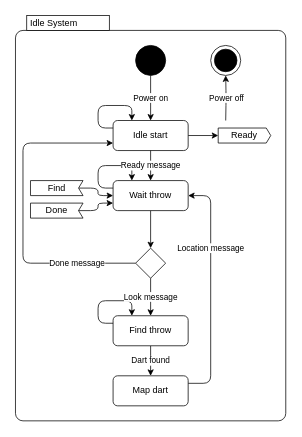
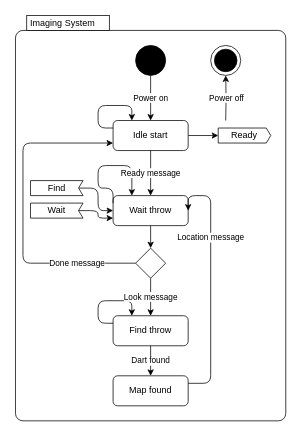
- <mxCell id="2" value="Idle System" style="shape=mxgraph.sysml.compState;align=left;verticalAlign=top;spacingTop=-3;spacingLeft=18;strokeWidth=1;recursiveResize=0;" parent="1" vertex="1"><mxGeometry width="360" height="540" as="geometry" x="20" y="20" /></mxCell>
+ <mxCell id="2" value="Imaging System" style="shape=mxgraph.sysml.compState;align=left;verticalAlign=top;spacingTop=-3;spacingLeft=18;strokeWidth=1;recursiveResize=0;" parent="1" vertex="1"><mxGeometry width="360" height="540" as="geometry" x="20" y="20" /></mxCell>
- <mxCell id="11" value="Wait throw" style="shape=rect;rounded=1;html=1;whiteSpace=wrap;align=center;" parent="1" vertex="1"><mxGeometry x="150" y="240" width="100" height="40" as="geometry" /></mxCell>
+ <mxCell id="11" value="Wait throw" style="shape=rect;rounded=1;html=1;whiteSpace=wrap;align=center;" parent="1" vertex="1"><mxGeometry x="150" y="260" width="100" height="40" as="geometry" /></mxCell>
- <mxCell id="21" value="Done" style="shape=mxgraph.sysml.accEvent;flipH=1;whiteSpace=wrap;align=center;" vertex="1" parent="1"><mxGeometry x="40" y="270" width="70" height="20" as="geometry" /></mxCell>
+ <mxCell id="21" value="Wait" style="shape=mxgraph.sysml.accEvent;flipH=1;whiteSpace=wrap;align=center;" vertex="1" parent="1"><mxGeometry x="40" y="270" width="70" height="20" as="geometry" /></mxCell>
- <mxCell id="19" value="Map dart" style="shape=rect;rounded=1;html=1;whiteSpace=wrap;align=center;" parent="1" vertex="1"><mxGeometry x="150" y="500" width="100" height="40" as="geometry" /></mxCell>
+ <mxCell id="19" value="Map found" style="shape=rect;rounded=1;html=1;whiteSpace=wrap;align=center;" parent="1" vertex="1"><mxGeometry x="150" y="500" width="100" height="40" as="geometry" /></mxCell>
